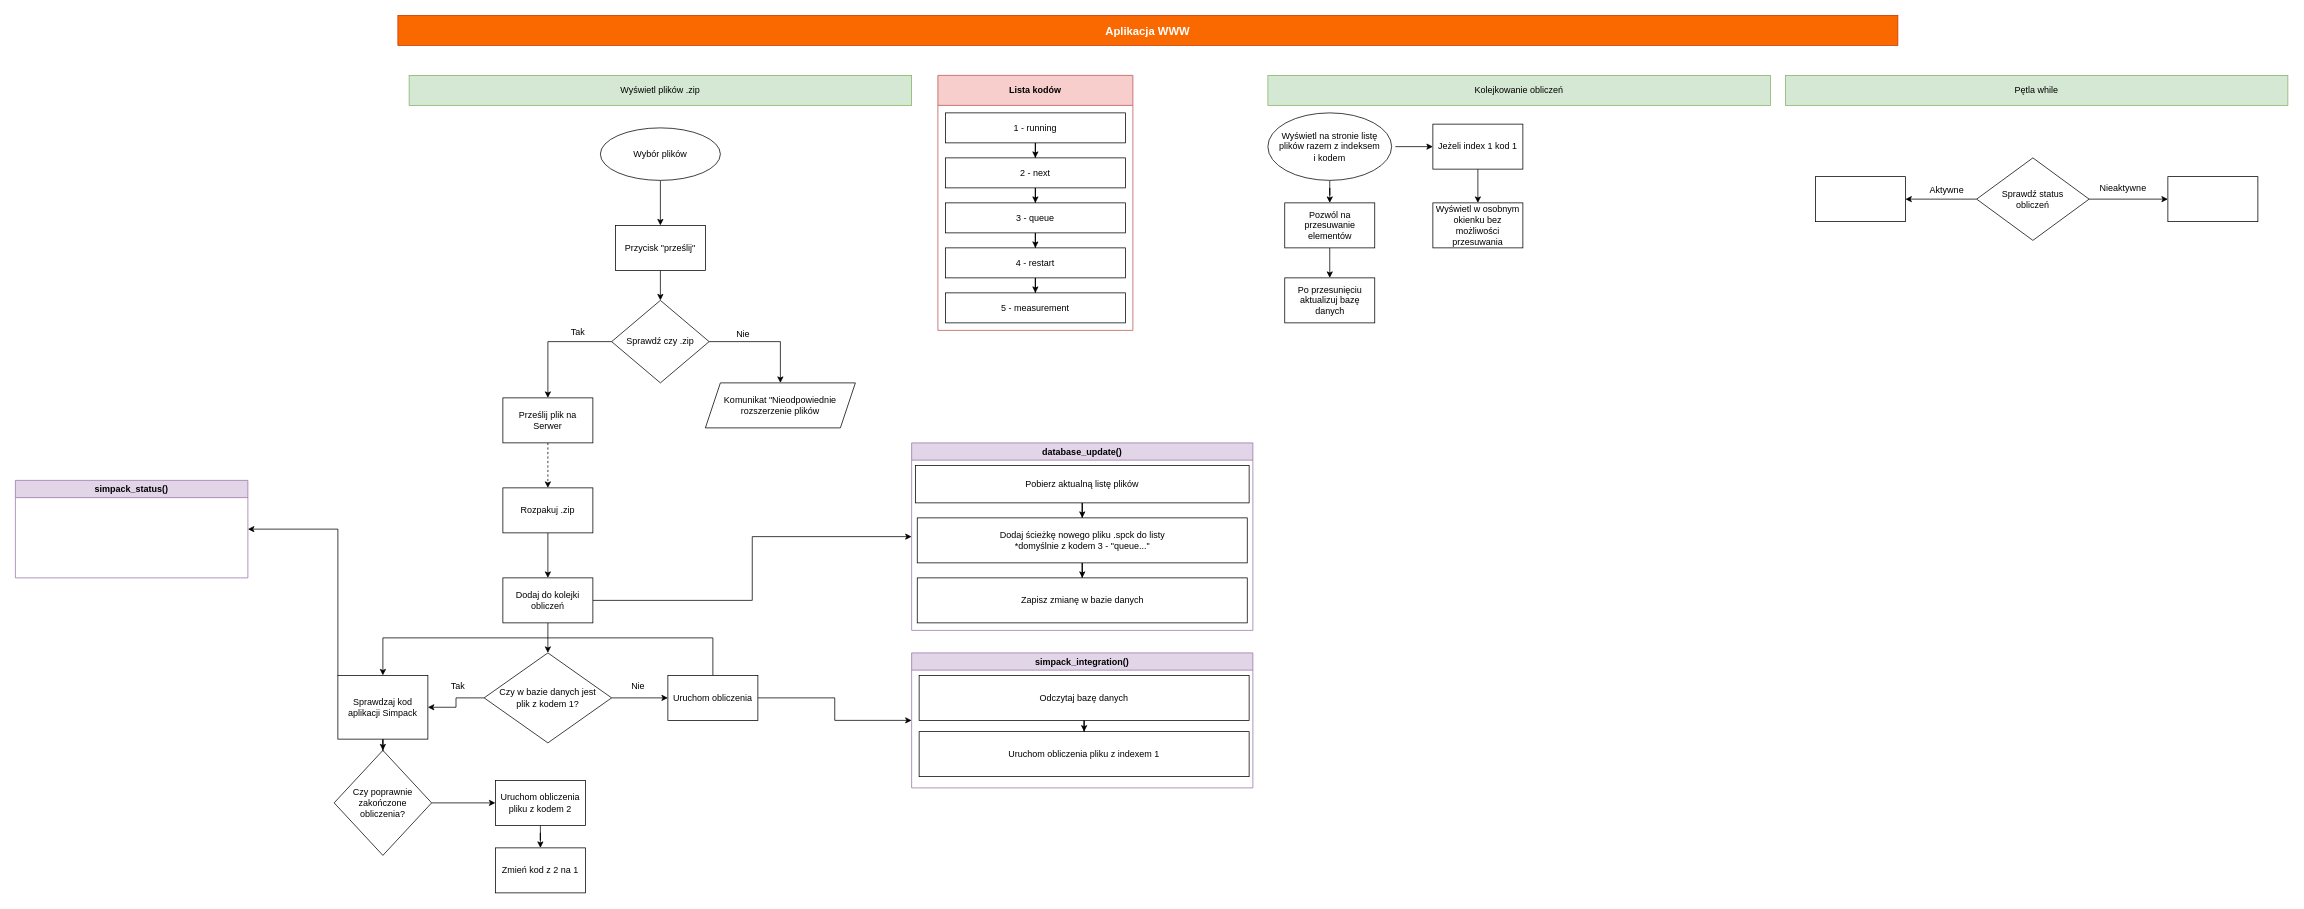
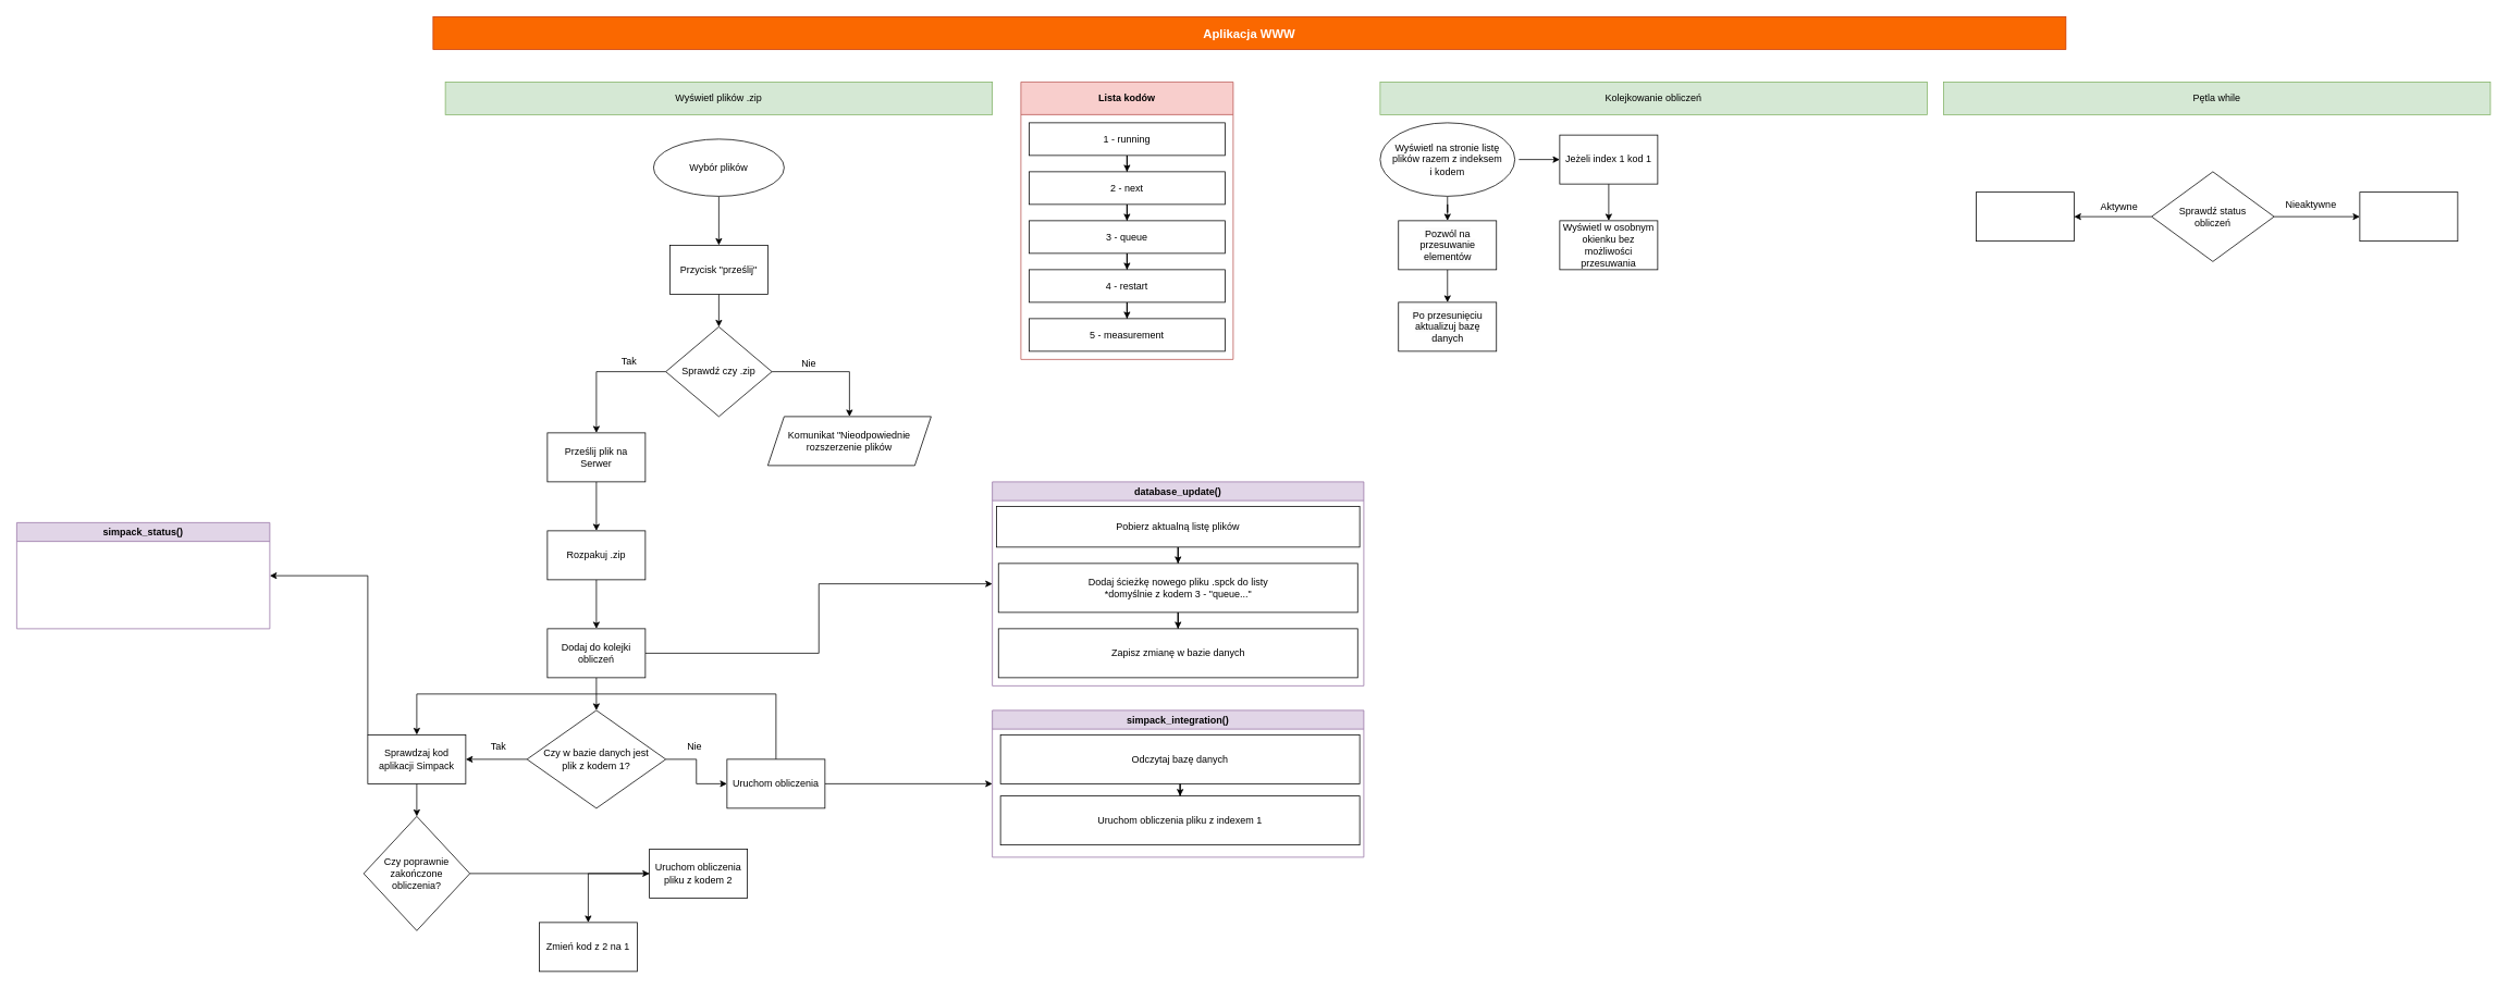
- <mxCell id="12" value="" style="edgeStyle=orthogonalEdgeStyle;rounded=0;orthogonalLoop=1;jettySize=auto;html=1;dashed=1;" parent="1" source="13" target="15" edge="1"><mxGeometry relative="1" as="geometry" /></mxCell>
+ <mxCell id="12" value="" style="edgeStyle=orthogonalEdgeStyle;rounded=0;orthogonalLoop=1;jettySize=auto;html=1;" parent="1" source="13" target="15" edge="1"><mxGeometry relative="1" as="geometry" /></mxCell>
- <mxCell id="24" value="Uruchom obliczenia" style="whiteSpace=wrap;html=1;rounded=0;" parent="1" vertex="1"><mxGeometry x="890" y="900" width="120" height="60" as="geometry" /></mxCell>
+ <mxCell id="24" value="Uruchom obliczenia" style="whiteSpace=wrap;html=1;rounded=0;" parent="1" vertex="1"><mxGeometry x="890" y="930" width="120" height="60" as="geometry" /></mxCell>
- <mxCell id="28" value="Sprawdzaj kod aplikacji Simpack" style="whiteSpace=wrap;html=1;rounded=0;" parent="1" vertex="1"><mxGeometry x="450" y="900" width="120" height="85" as="geometry" /></mxCell>
+ <mxCell id="28" value="Sprawdzaj kod aplikacji Simpack" style="whiteSpace=wrap;html=1;rounded=0;" parent="1" vertex="1"><mxGeometry x="450" y="900" width="120" height="60" as="geometry" /></mxCell>
- <mxCell id="74" value="Uruchom obliczenia pliku z kodem 2" style="whiteSpace=wrap;html=1;rounded=0;" parent="1" vertex="1"><mxGeometry x="660" y="1040" width="120" height="60" as="geometry" /></mxCell>
+ <mxCell id="74" value="Uruchom obliczenia pliku z kodem 2" style="whiteSpace=wrap;html=1;rounded=0;" parent="1" vertex="1"><mxGeometry x="795" y="1040" width="120" height="60" as="geometry" /></mxCell>
